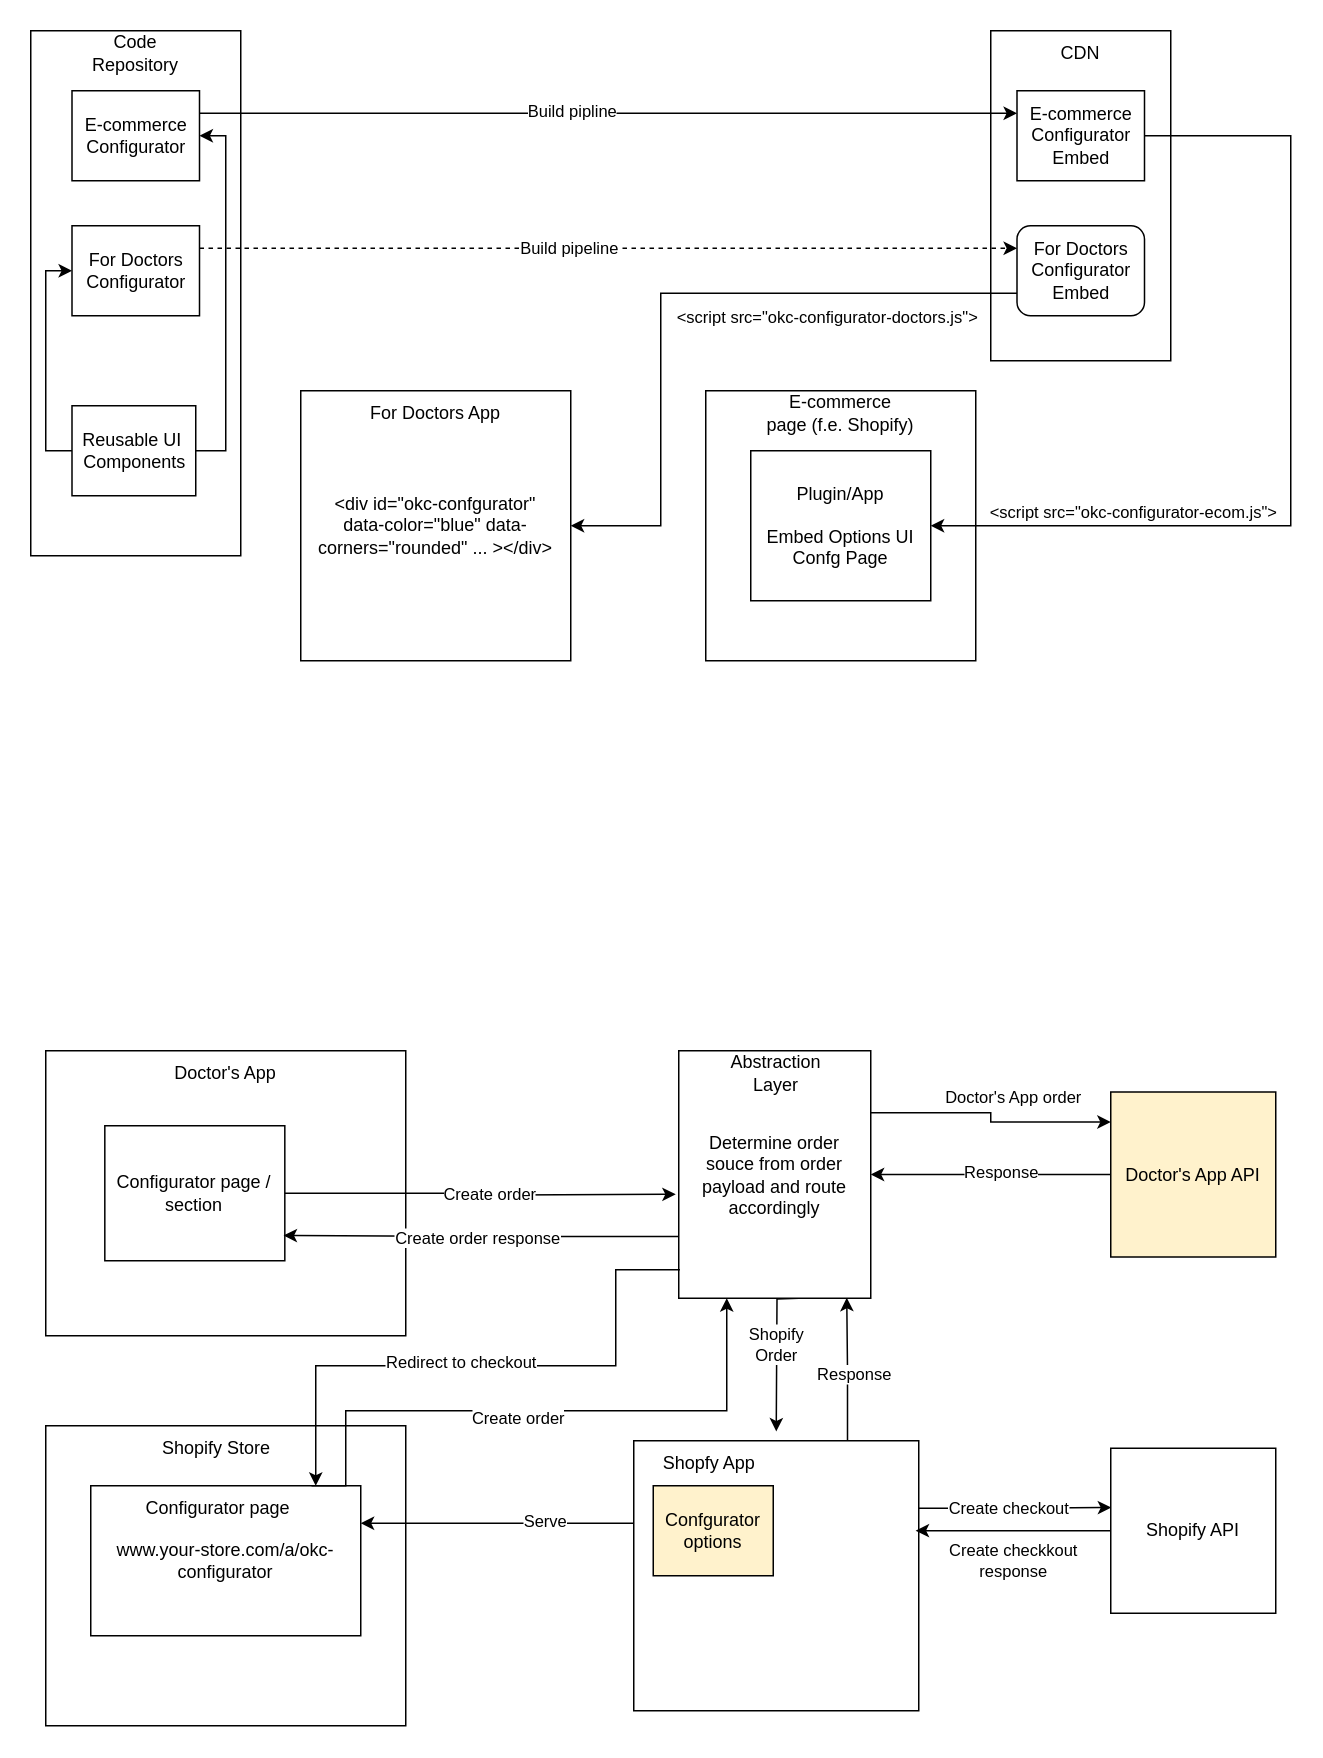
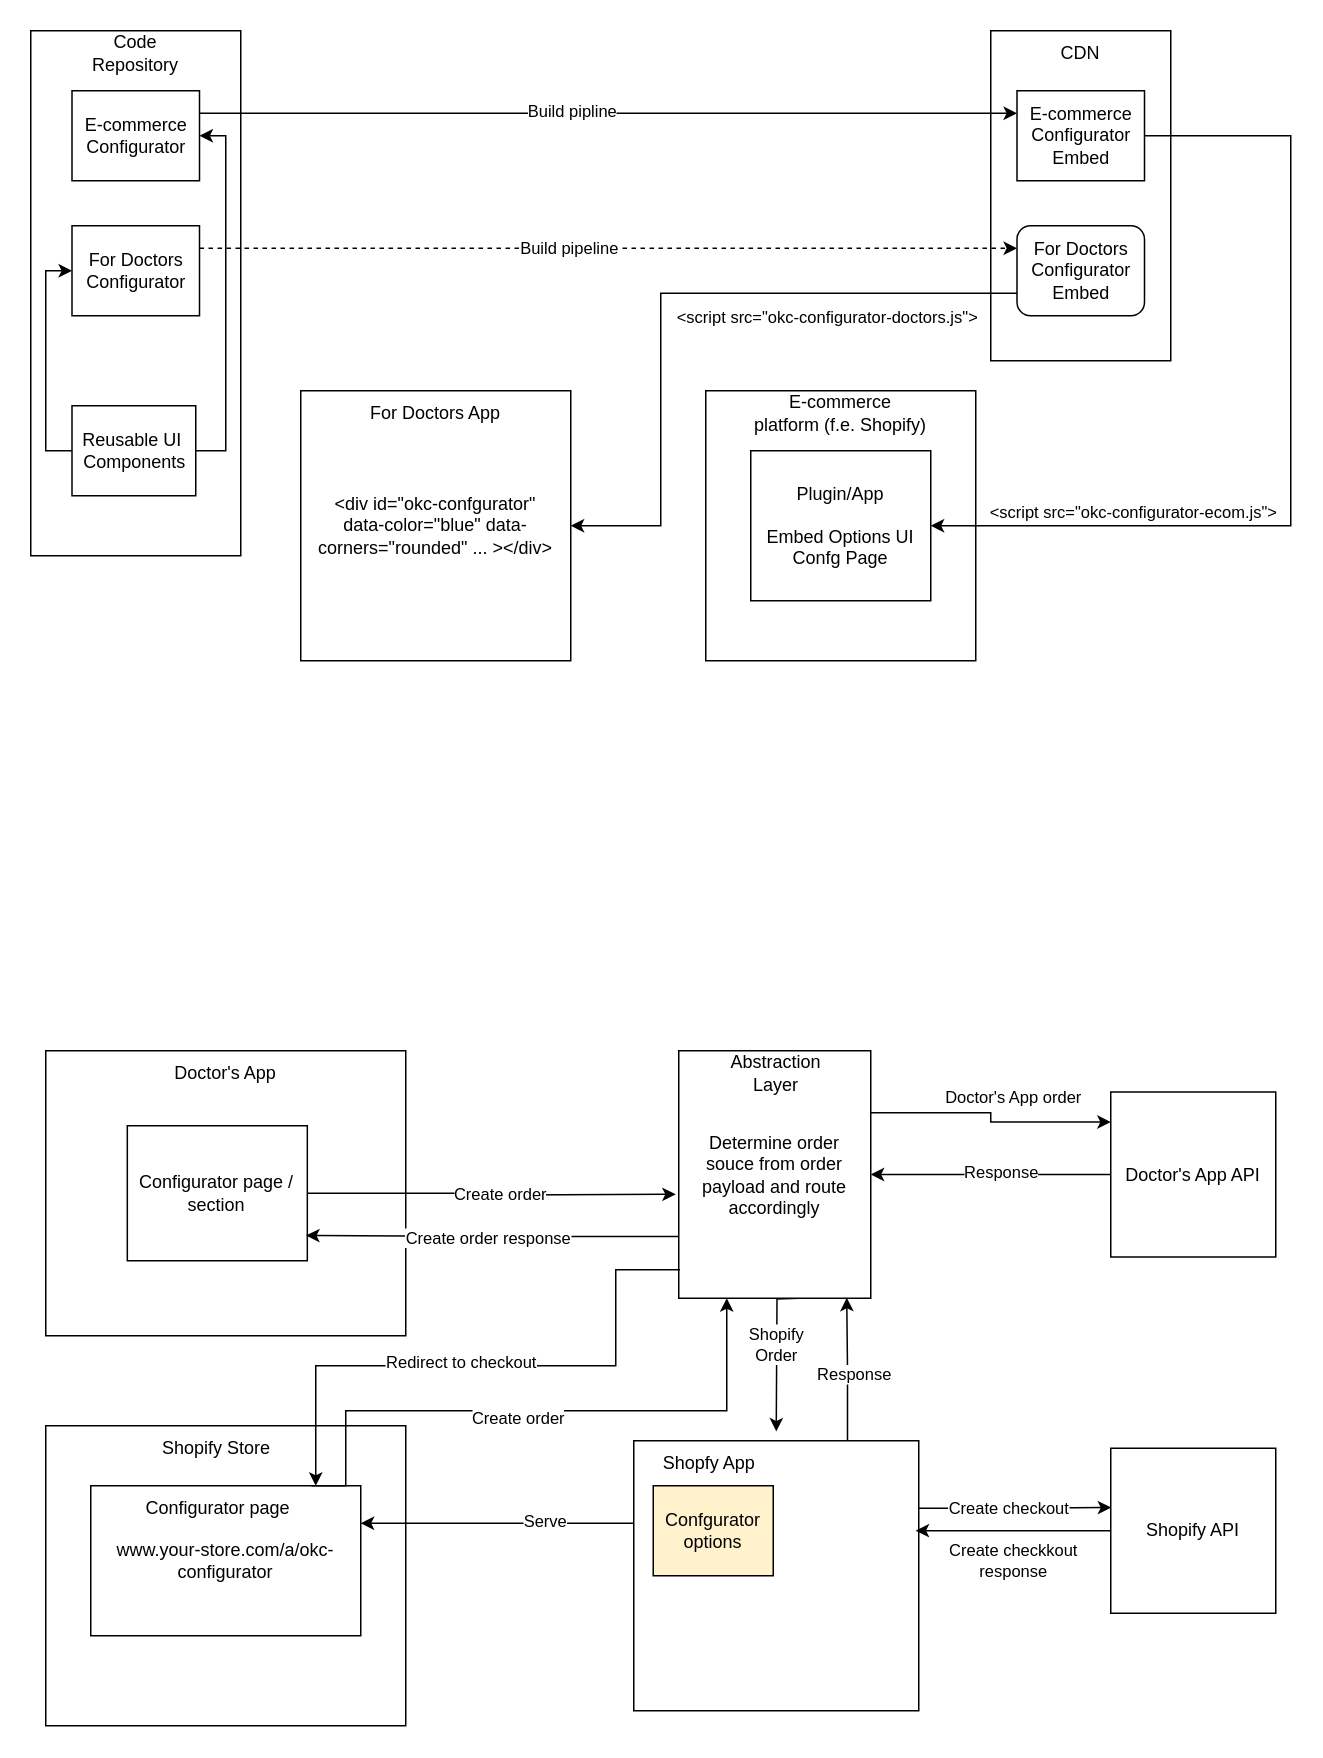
- <mxCell id="20" value="E-commerce&lt;br&gt;page (f.e. Shopify)" style="text;html=1;strokeColor=none;fillColor=none;align=center;verticalAlign=middle;whiteSpace=wrap;rounded=0;" vertex="1" parent="1"><mxGeometry x="500" y="260" width="120" height="30" as="geometry" /></mxCell>
+ <mxCell id="20" value="E-commerce&lt;br&gt;platform (f.e. Shopify)" style="text;html=1;strokeColor=none;fillColor=none;align=center;verticalAlign=middle;whiteSpace=wrap;rounded=0;" vertex="1" parent="1"><mxGeometry x="500" y="260" width="120" height="30" as="geometry" /></mxCell>
- <mxCell id="56" value="Doctor's App API" style="rounded=0;whiteSpace=wrap;html=1;fillColor=#fff2cc;" vertex="1" parent="1"><mxGeometry x="740" y="727.5" width="110" height="110" as="geometry" /></mxCell>
+ <mxCell id="56" value="Doctor's App API" style="rounded=0;whiteSpace=wrap;html=1;" vertex="1" parent="1"><mxGeometry x="740" y="727.5" width="110" height="110" as="geometry" /></mxCell>
- <mxCell id="45" value="Configurator page / section" style="rounded=0;whiteSpace=wrap;html=1;" vertex="1" parent="1"><mxGeometry x="69.38" y="750" width="120" height="90" as="geometry" /></mxCell>
+ <mxCell id="45" value="Configurator page / section" style="rounded=0;whiteSpace=wrap;html=1;" vertex="1" parent="1"><mxGeometry x="84.38" y="750" width="120" height="90" as="geometry" /></mxCell>
